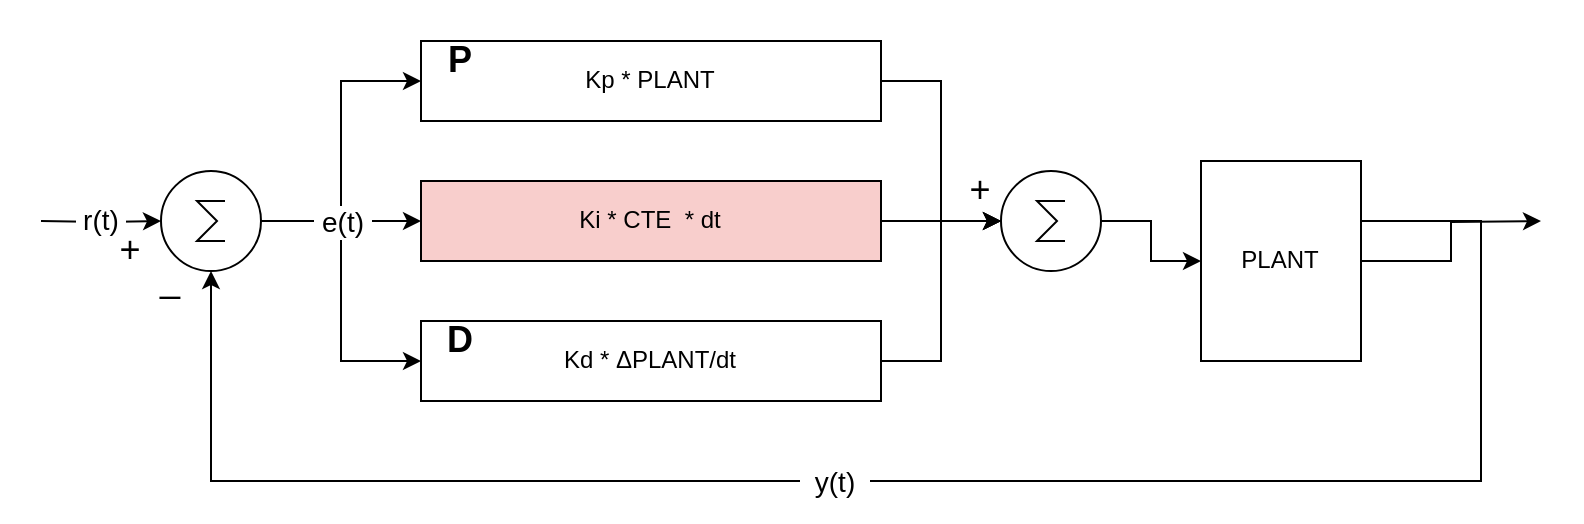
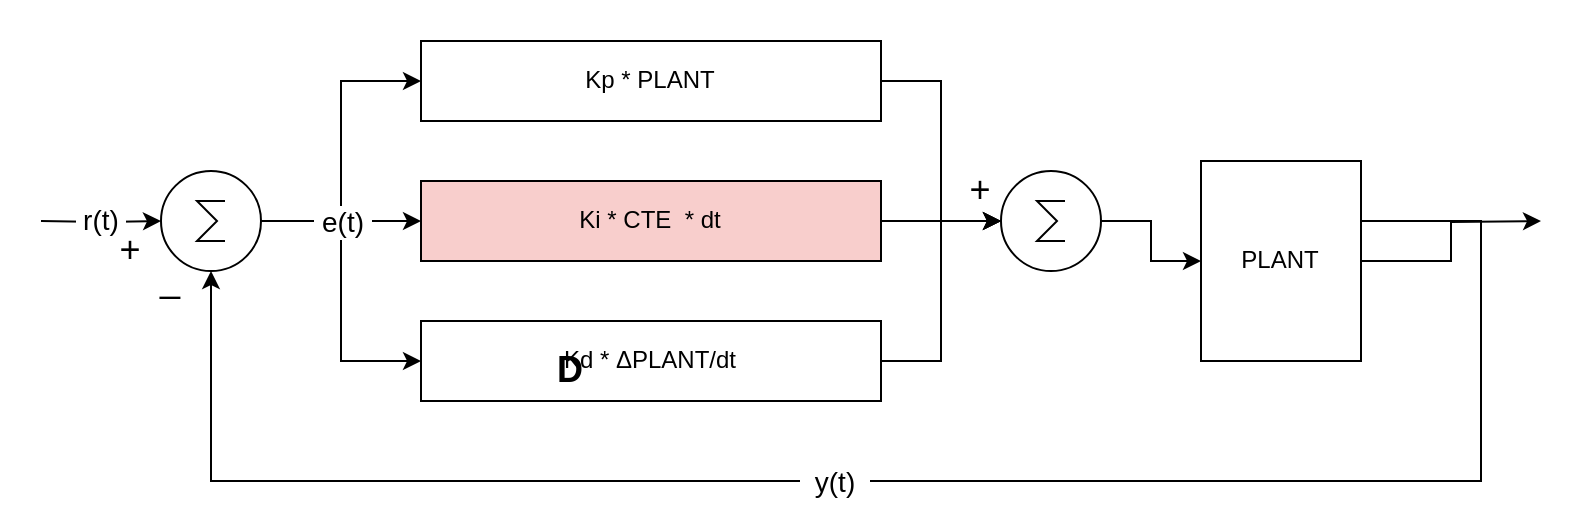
- <mxCell id="8" value="&lt;font style=&quot;font-size: 18px&quot;&gt;&lt;b&gt;P&lt;/b&gt;&lt;/font&gt;" style="text;html=1;strokeColor=none;fillColor=none;align=center;verticalAlign=middle;whiteSpace=wrap;rounded=0;" vertex="1" parent="1"><mxGeometry x="210" y="20" width="40" height="20" as="geometry" /></mxCell>
- <mxCell id="9" value="&lt;font style=&quot;font-size: 18px&quot;&gt;&lt;b&gt;D&lt;/b&gt;&lt;/font&gt;" style="text;html=1;strokeColor=none;fillColor=none;align=center;verticalAlign=middle;whiteSpace=wrap;rounded=0;" vertex="1" parent="1"><mxGeometry x="210" y="160" width="40" height="20" as="geometry" /></mxCell>
+ <mxCell id="9" value="&lt;font style=&quot;font-size: 18px&quot;&gt;&lt;b&gt;D&lt;/b&gt;&lt;/font&gt;" style="text;html=1;strokeColor=none;fillColor=none;align=center;verticalAlign=middle;whiteSpace=wrap;rounded=0;" vertex="1" parent="1"><mxGeometry x="265" y="175" width="40" height="20" as="geometry" /></mxCell>
